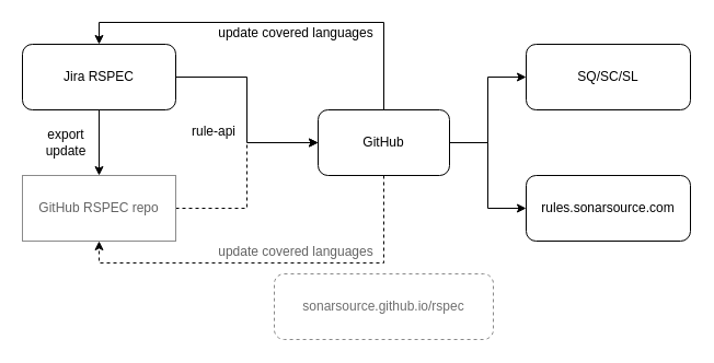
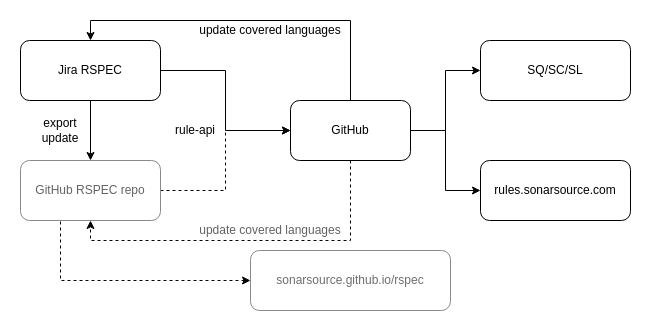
- <mxCell id="15" value="rule-api" style="text;html=1;strokeColor=none;fillColor=none;align=center;verticalAlign=middle;whiteSpace=wrap;rounded=0;" parent="1" vertex="1"><mxGeometry x="170" y="110" width="50" height="20" as="geometry" /></mxCell>
+ <mxCell id="15" value="rule-api" style="text;html=1;strokeColor=none;fillColor=none;align=center;verticalAlign=middle;whiteSpace=wrap;rounded=0;" parent="1" vertex="1"><mxGeometry x="170" y="120" width="50" height="20" as="geometry" /></mxCell>
- <mxCell id="13" value="GitHub RSPEC repo" style="whiteSpace=wrap;html=1;fontColor=#636363;strokeColor=#8A8A8A;rounded=0;" parent="1" vertex="1"><mxGeometry y="160" width="140" height="60" as="geometry" x="20" /></mxCell>
+ <mxCell id="13" value="GitHub RSPEC repo" style="rounded=1;whiteSpace=wrap;html=1;fontColor=#636363;strokeColor=#8A8A8A;" parent="1" vertex="1"><mxGeometry y="160" width="140" height="60" as="geometry" x="20" /></mxCell>
+ <mxCell id="12" style="edgeStyle=orthogonalEdgeStyle;rounded=0;orthogonalLoop=1;jettySize=auto;html=1;exitX=0.75;exitY=1;exitDx=0;exitDy=0;entryX=0;entryY=0.5;entryDx=0;entryDy=0;dashed=1;strokeColor=#030303;fontColor=#6E6E6E;" parent="1" source="13" target="19" edge="1"><mxGeometry relative="1" as="geometry"><Array as="points"><mxPoint x="60" y="220" /><mxPoint x="60" y="280" /></Array></mxGeometry></mxCell>
- <mxCell id="19" value="sonarsource.github.io/rspec" style="rounded=1;whiteSpace=wrap;html=1;strokeColor=#8A8A8A;fontColor=#6E6E6E;dashed=1;" parent="1" vertex="1"><mxGeometry x="250" y="250" width="200" height="60" as="geometry" /></mxCell>
+ <mxCell id="19" value="sonarsource.github.io/rspec" style="rounded=1;whiteSpace=wrap;html=1;strokeColor=#8A8A8A;fontColor=#6E6E6E;" parent="1" vertex="1"><mxGeometry x="250" y="250" width="200" height="60" as="geometry" /></mxCell>
